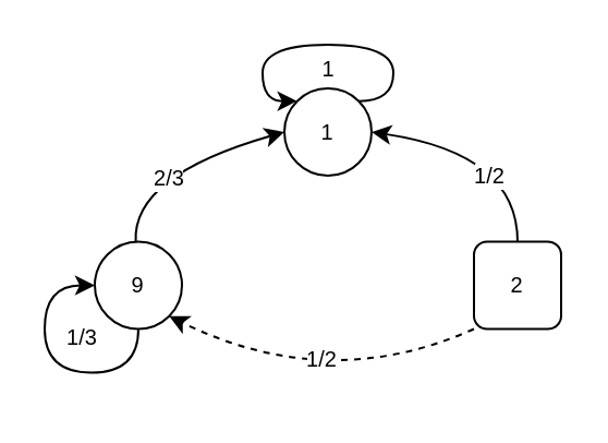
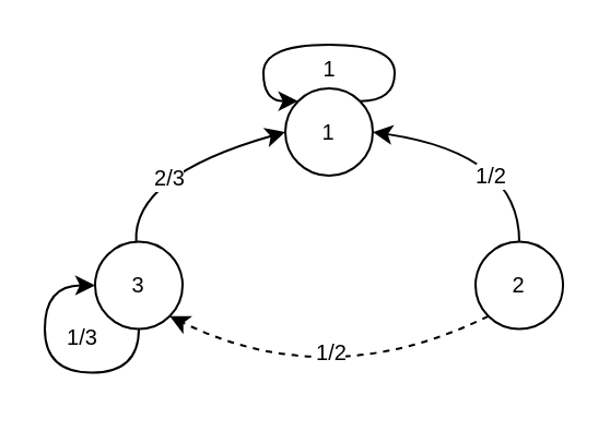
- <mxCell id="10" value="9" style="ellipse;whiteSpace=wrap;html=1;aspect=fixed;fontSize=10;" parent="1" vertex="1"><mxGeometry x="43" y="110.25" width="40" height="40" as="geometry" /></mxCell>
+ <mxCell id="10" value="3" style="ellipse;whiteSpace=wrap;html=1;aspect=fixed;fontSize=10;" parent="1" vertex="1"><mxGeometry x="43" y="110.25" width="40" height="40" as="geometry" /></mxCell>
- <mxCell id="7" value="2" style="whiteSpace=wrap;html=1;aspect=fixed;fontSize=10;rounded=1;" parent="1" vertex="1"><mxGeometry x="217" y="110.25" width="40" height="40" as="geometry" /></mxCell>
+ <mxCell id="7" value="2" style="ellipse;whiteSpace=wrap;html=1;aspect=fixed;fontSize=10;" parent="1" vertex="1"><mxGeometry x="217" y="110.25" width="40" height="40" as="geometry" /></mxCell>
